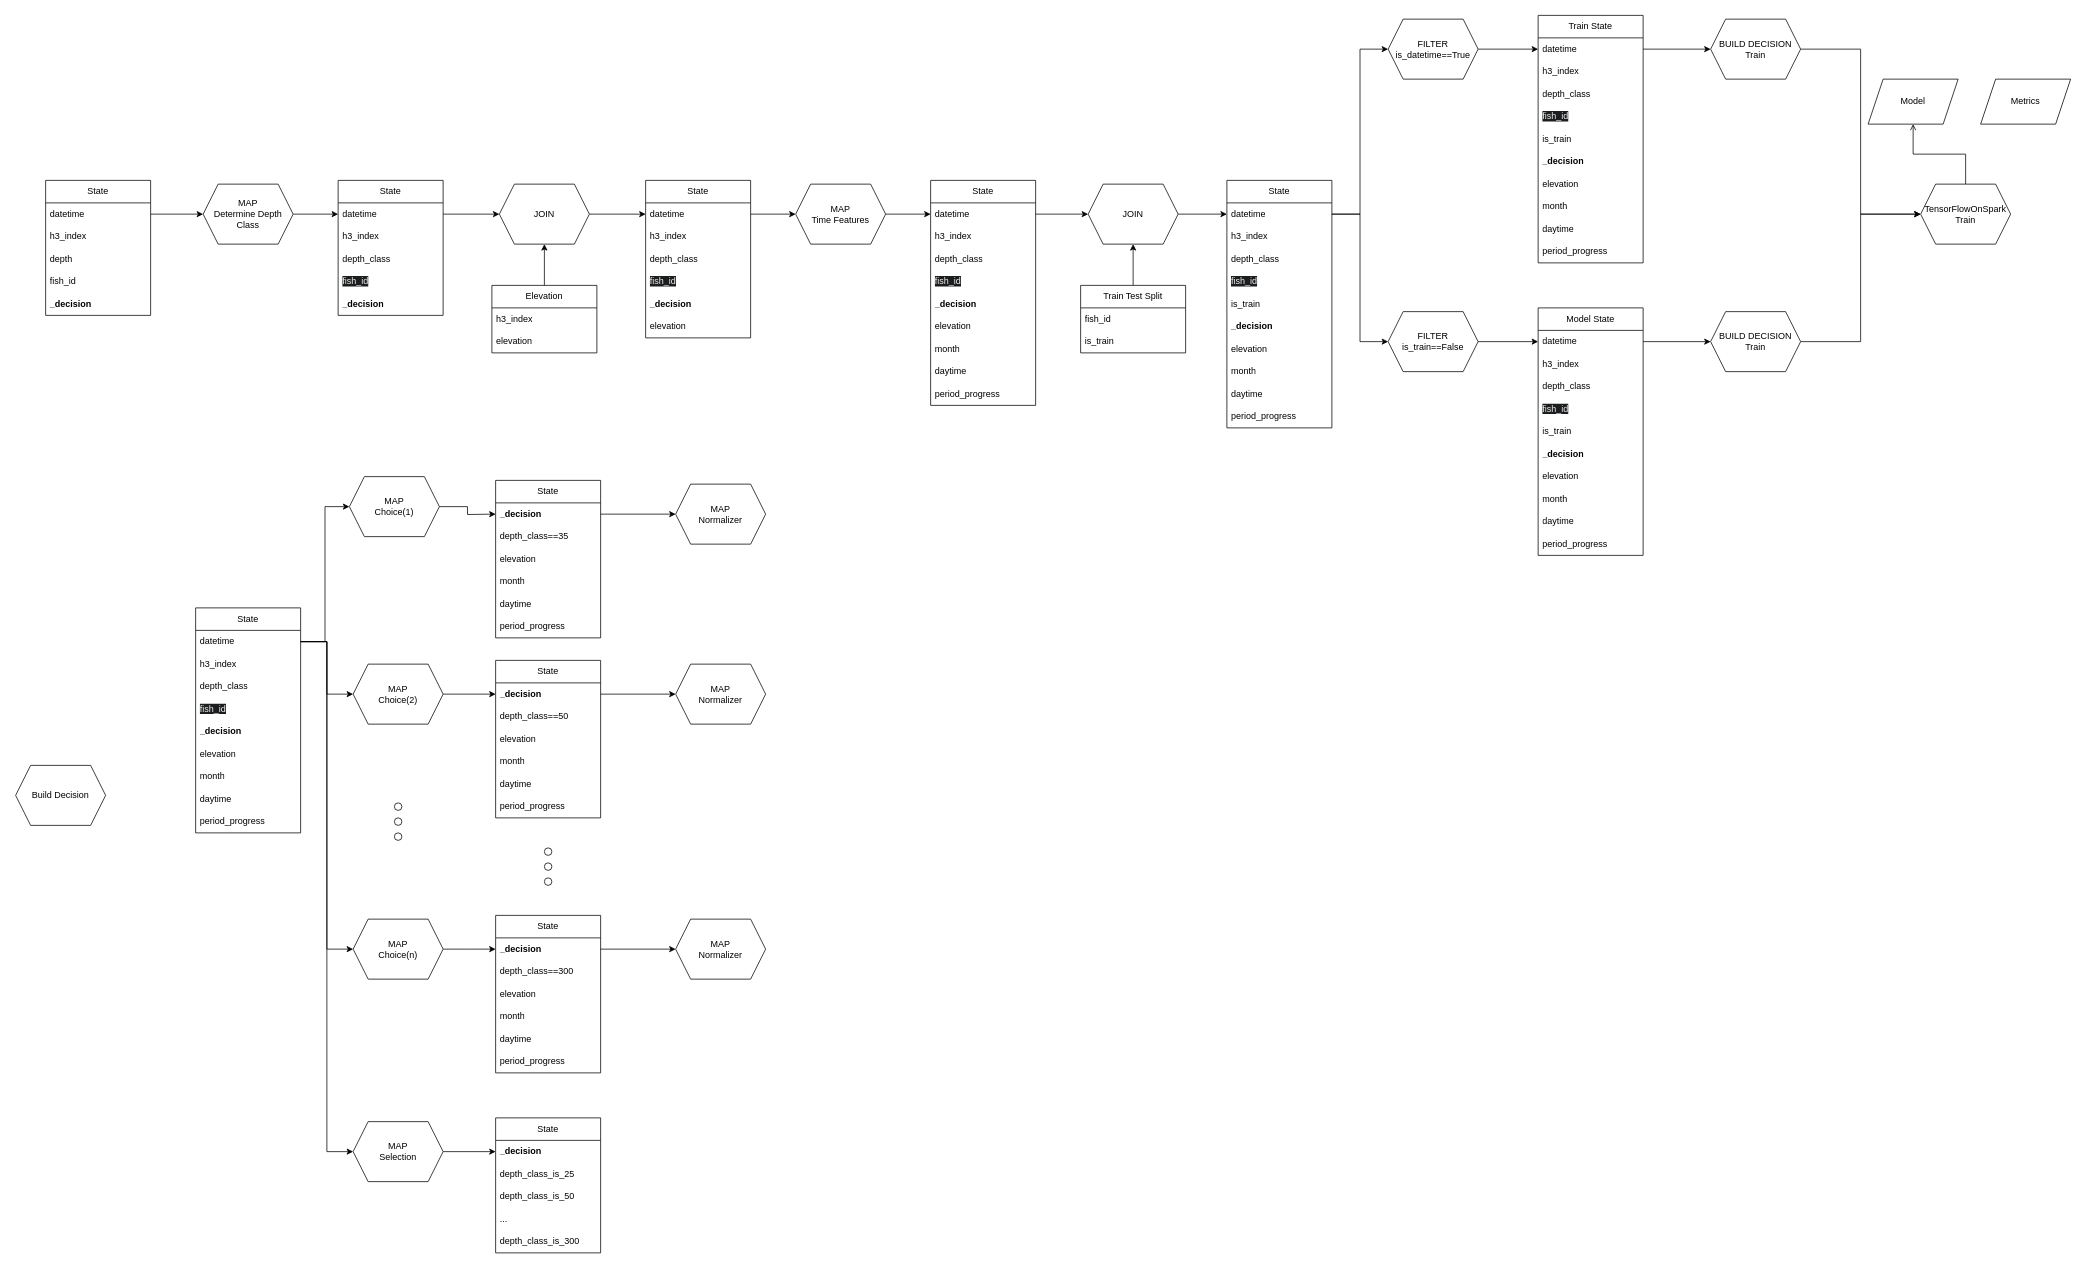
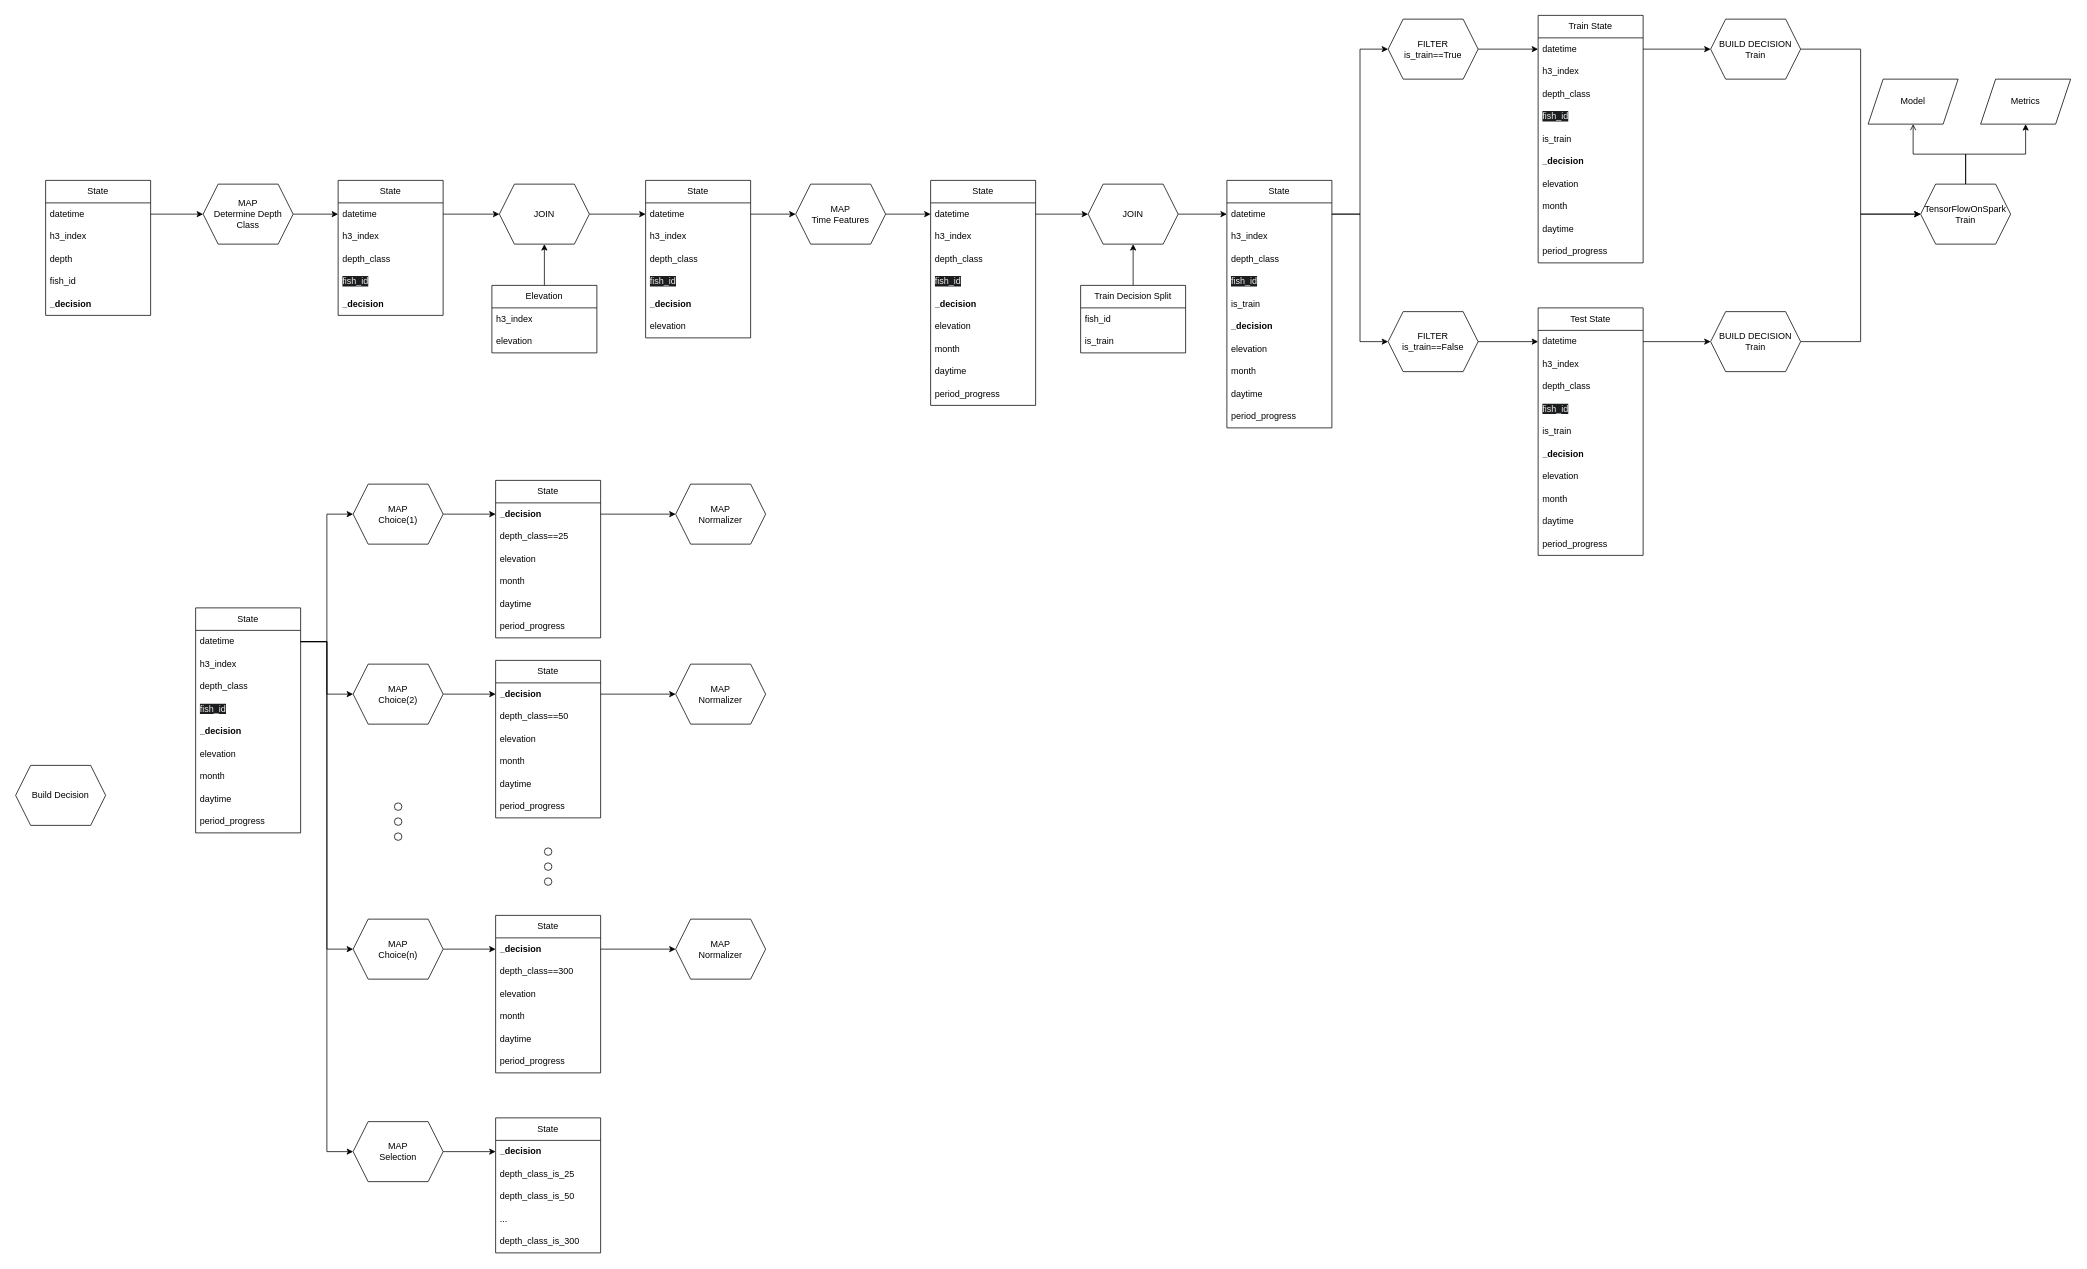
- <mxCell id="131" value="FILTER&lt;div&gt;is_datetime==True&lt;/div&gt;" style="shape=hexagon;perimeter=hexagonPerimeter2;whiteSpace=wrap;html=1;fixedSize=1;" vertex="1" parent="1"><mxGeometry x="1850" y="25" width="120" height="80" as="geometry" /></mxCell>
+ <mxCell id="131" value="FILTER&lt;div&gt;is_train==True&lt;/div&gt;" style="shape=hexagon;perimeter=hexagonPerimeter2;whiteSpace=wrap;html=1;fixedSize=1;" vertex="1" parent="1"><mxGeometry x="1850" y="25" width="120" height="80" as="geometry" /></mxCell>
+ <mxCell id="45" style="edgeStyle=orthogonalEdgeStyle;rounded=0;orthogonalLoop=1;jettySize=auto;html=1;exitX=0.5;exitY=0;exitDx=0;exitDy=0;entryX=0.5;entryY=1;entryDx=0;entryDy=0;" edge="1" parent="1" source="46" target="162"><mxGeometry relative="1" as="geometry" /></mxCell>
- <mxCell id="113" value="Train Test Split" style="swimlane;fontStyle=0;childLayout=stackLayout;horizontal=1;startSize=30;horizontalStack=0;resizeParent=1;resizeParentMax=0;resizeLast=0;collapsible=1;marginBottom=0;whiteSpace=wrap;html=1;" vertex="1" parent="1"><mxGeometry x="1440" y="380" width="140" height="90" as="geometry" /></mxCell>
+ <mxCell id="113" value="Train Decision Split" style="swimlane;fontStyle=0;childLayout=stackLayout;horizontal=1;startSize=30;horizontalStack=0;resizeParent=1;resizeParentMax=0;resizeLast=0;collapsible=1;marginBottom=0;whiteSpace=wrap;html=1;" vertex="1" parent="1"><mxGeometry x="1440" y="380" width="140" height="90" as="geometry" /></mxCell>
- <mxCell id="146" value="Model State" style="swimlane;fontStyle=0;childLayout=stackLayout;horizontal=1;startSize=30;horizontalStack=0;resizeParent=1;resizeParentMax=0;resizeLast=0;collapsible=1;marginBottom=0;whiteSpace=wrap;html=1;" vertex="1" parent="1"><mxGeometry x="2050" y="410" width="140" height="330" as="geometry" /></mxCell>
+ <mxCell id="146" value="Test State" style="swimlane;fontStyle=0;childLayout=stackLayout;horizontal=1;startSize=30;horizontalStack=0;resizeParent=1;resizeParentMax=0;resizeLast=0;collapsible=1;marginBottom=0;whiteSpace=wrap;html=1;" vertex="1" parent="1"><mxGeometry x="2050" y="410" width="140" height="330" as="geometry" /></mxCell>
- <mxCell id="60" value="&lt;div&gt;MAP&lt;/div&gt;&lt;div&gt;Choice(1)&lt;/div&gt;" style="shape=hexagon;perimeter=hexagonPerimeter2;whiteSpace=wrap;html=1;fixedSize=1;" vertex="1" parent="1"><mxGeometry x="465" y="635" width="120" height="80" as="geometry" /></mxCell>
+ <mxCell id="60" value="&lt;div&gt;MAP&lt;/div&gt;&lt;div&gt;Choice(1)&lt;/div&gt;" style="shape=hexagon;perimeter=hexagonPerimeter2;whiteSpace=wrap;html=1;fixedSize=1;" vertex="1" parent="1"><mxGeometry x="470" y="645" width="120" height="80" as="geometry" /></mxCell>
- <mxCell id="64" value="depth_class==35" style="text;strokeColor=none;fillColor=none;align=left;verticalAlign=middle;spacingLeft=4;spacingRight=4;overflow=hidden;points=[[0,0.5],[1,0.5]];portConstraint=eastwest;rotatable=0;whiteSpace=wrap;html=1;" vertex="1" parent="62"><mxGeometry y="60" width="140" height="30" as="geometry" /></mxCell>
+ <mxCell id="64" value="depth_class==25" style="text;strokeColor=none;fillColor=none;align=left;verticalAlign=middle;spacingLeft=4;spacingRight=4;overflow=hidden;points=[[0,0.5],[1,0.5]];portConstraint=eastwest;rotatable=0;whiteSpace=wrap;html=1;" vertex="1" parent="62"><mxGeometry y="60" width="140" height="30" as="geometry" /></mxCell>
